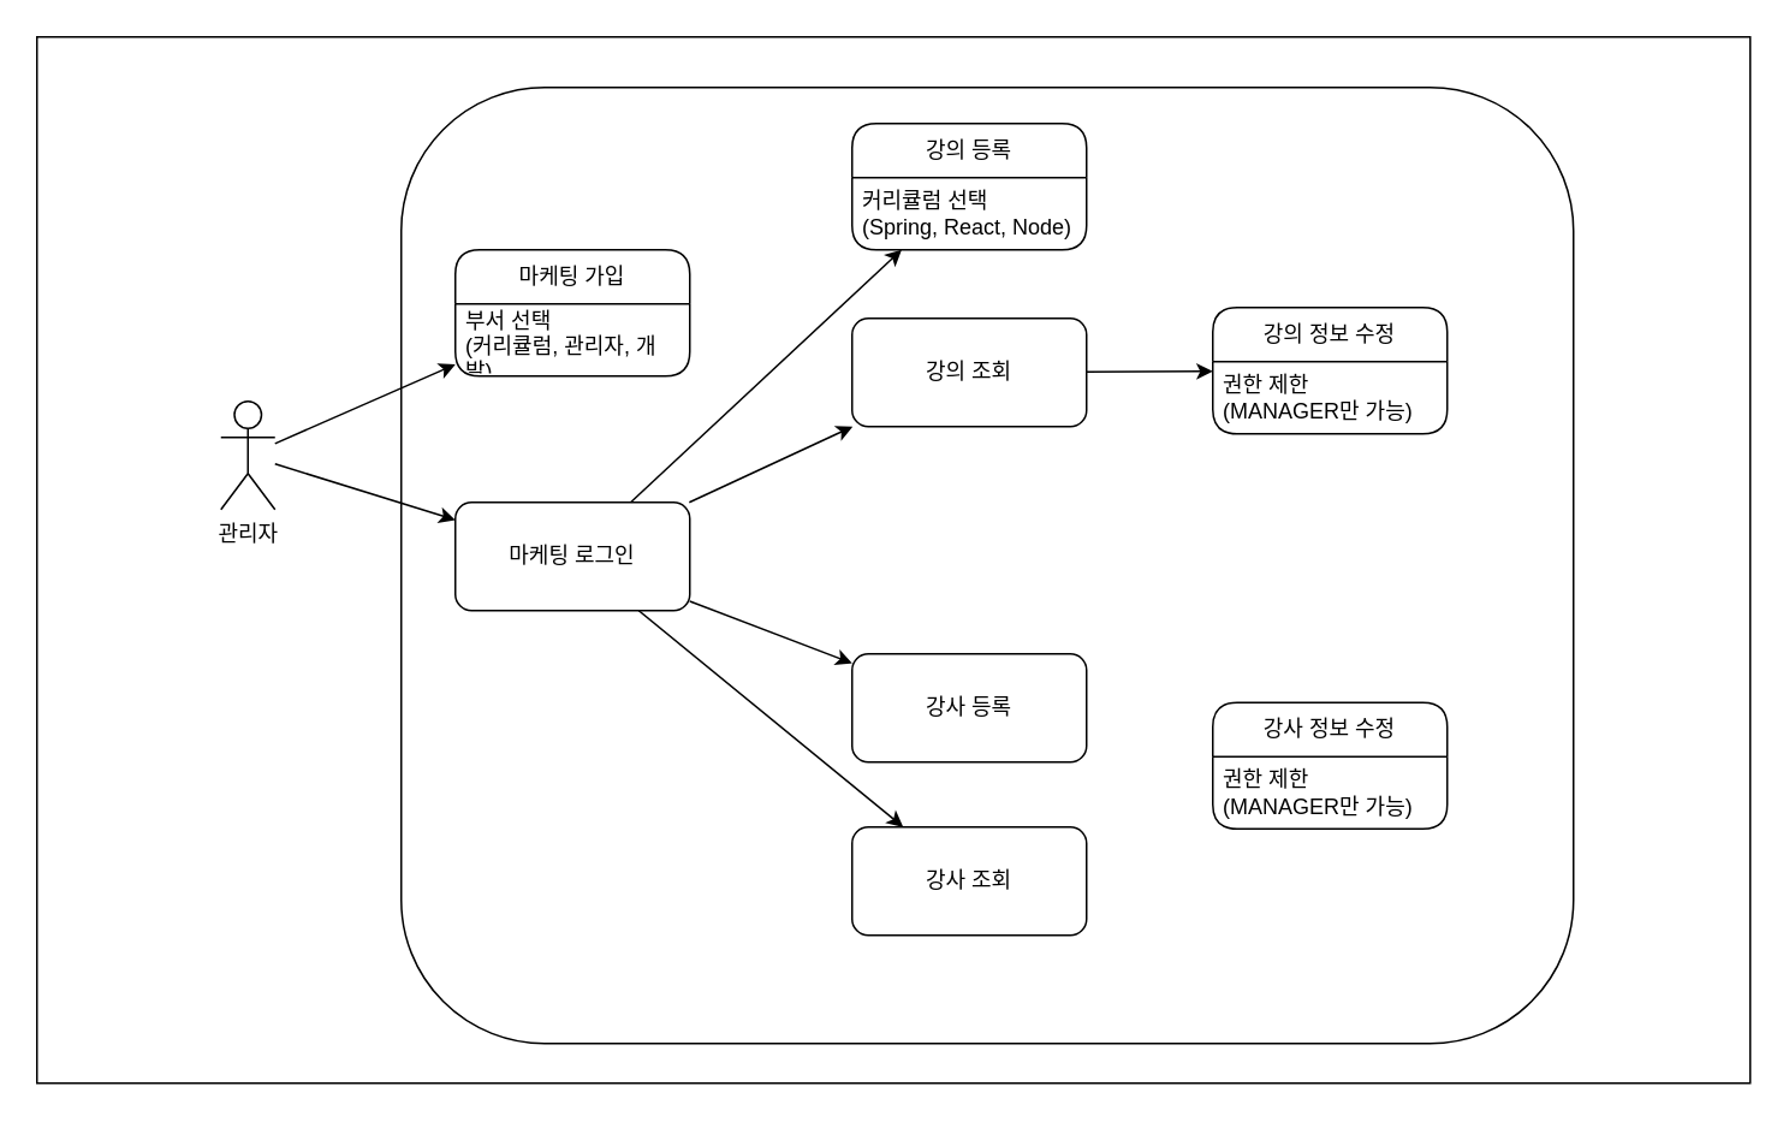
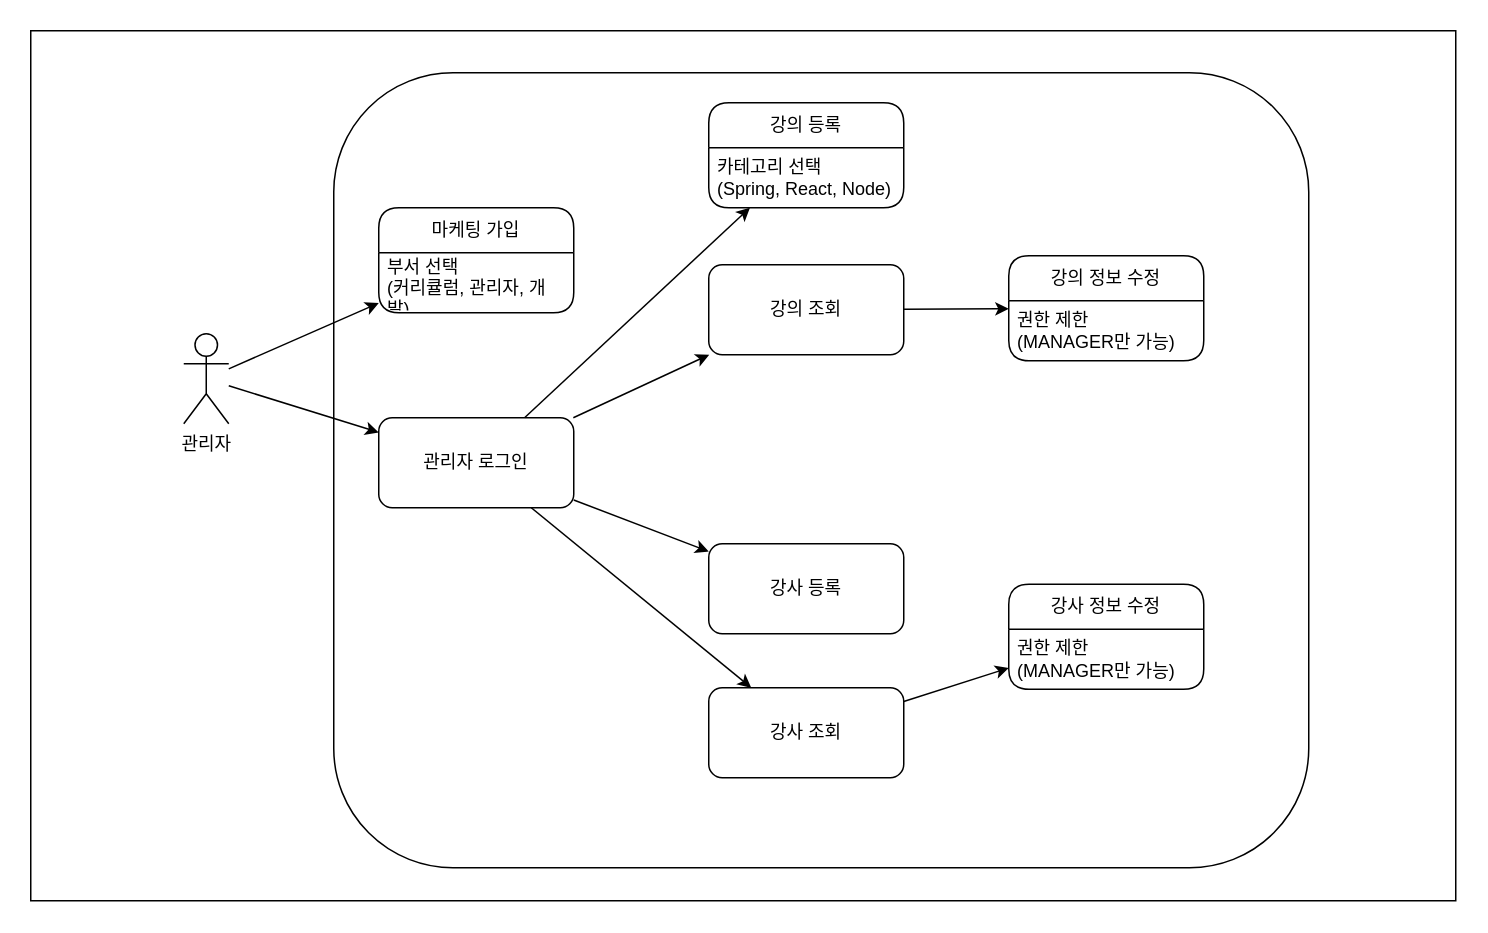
- <mxCell id="19" value="커리큘럼 선택&lt;br&gt;(Spring, React, Node)" style="text;strokeColor=none;fillColor=none;align=left;verticalAlign=middle;spacingLeft=4;spacingRight=4;overflow=hidden;points=[[0,0.5],[1,0.5]];portConstraint=eastwest;rotatable=0;whiteSpace=wrap;html=1;" vertex="1" parent="18"><mxGeometry y="30" width="130" height="40" as="geometry" /></mxCell>
+ <mxCell id="19" value="카테고리 선택&lt;br&gt;(Spring, React, Node)" style="text;strokeColor=none;fillColor=none;align=left;verticalAlign=middle;spacingLeft=4;spacingRight=4;overflow=hidden;points=[[0,0.5],[1,0.5]];portConstraint=eastwest;rotatable=0;whiteSpace=wrap;html=1;" vertex="1" parent="18"><mxGeometry y="30" width="130" height="40" as="geometry" /></mxCell>
- <mxCell id="5" value="마케팅 로그인" style="rounded=1;whiteSpace=wrap;html=1;" vertex="1" parent="1"><mxGeometry x="252" y="278" width="130" height="60" as="geometry" /></mxCell>
+ <mxCell id="5" value="관리자 로그인" style="rounded=1;whiteSpace=wrap;html=1;" vertex="1" parent="1"><mxGeometry x="252" y="278" width="130" height="60" as="geometry" /></mxCell>
+ <mxCell id="16" value="" style="endArrow=classic;html=1;rounded=0;" edge="1" parent="1" source="15" target="11"><mxGeometry width="50" height="50" relative="1" as="geometry"><mxPoint x="492" y="438" as="sourcePoint" /><mxPoint x="542" y="388" as="targetPoint" /></mxGeometry></mxCell>
